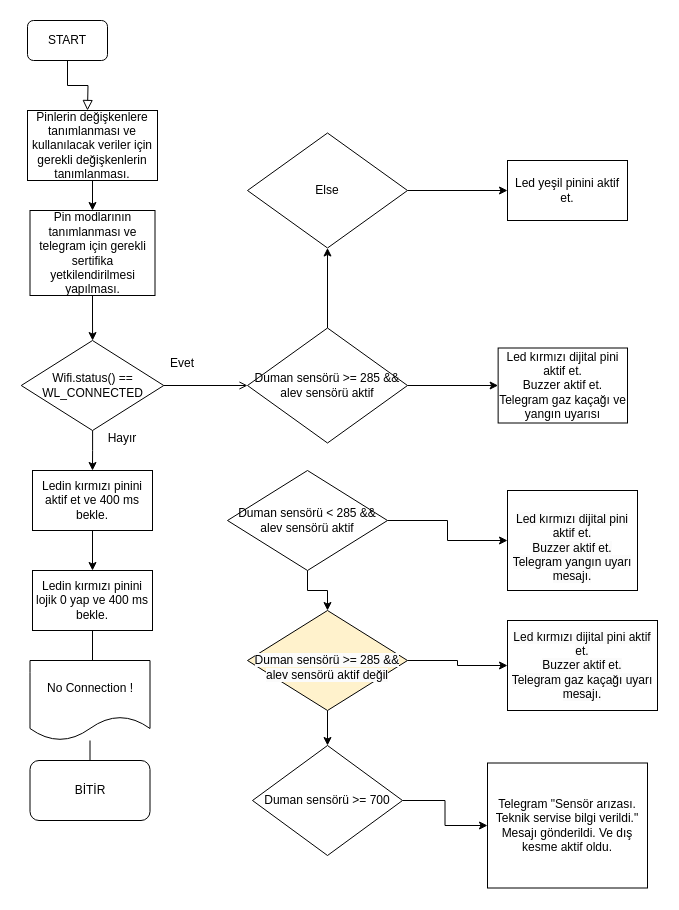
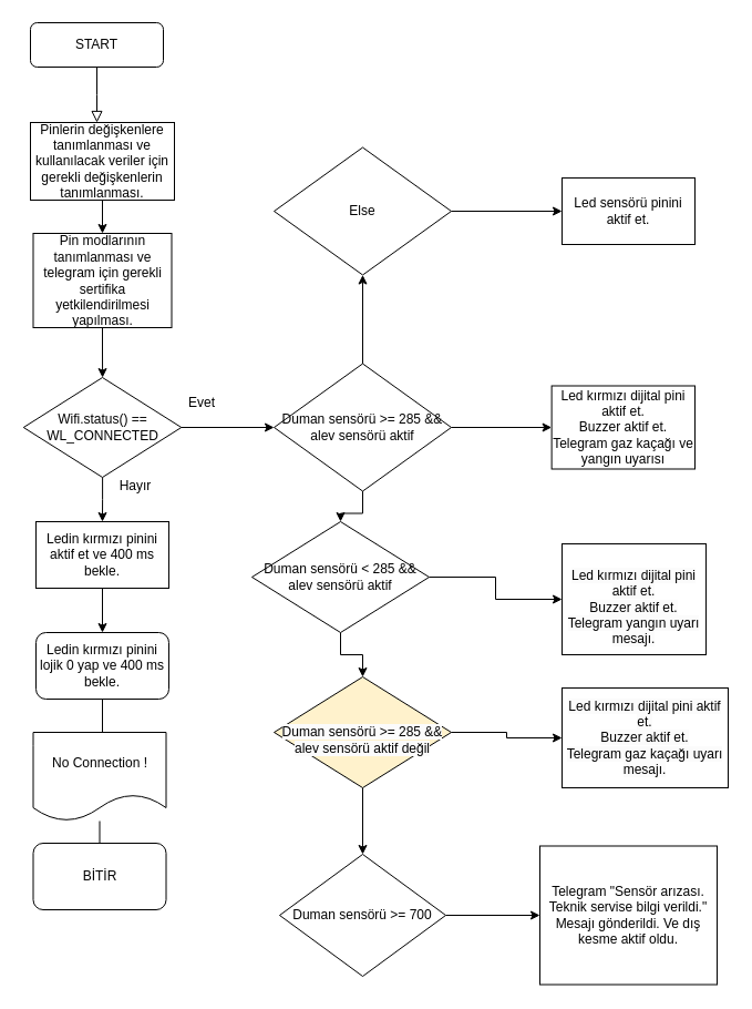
- <mxCell id="3" value="START" style="rounded=1;whiteSpace=wrap;html=1;fontSize=12;glass=0;strokeWidth=1;shadow=0;" parent="1" vertex="1"><mxGeometry x="27" y="20" width="80" height="40" as="geometry" /></mxCell>
+ <mxCell id="3" value="START" style="rounded=1;whiteSpace=wrap;html=1;fontSize=12;glass=0;strokeWidth=1;shadow=0;" parent="1" vertex="1"><mxGeometry x="27" y="20" width="120" height="40" as="geometry" /></mxCell>
- <mxCell id="26" value="Led yeşil pinini aktif et." style="whiteSpace=wrap;html=1;rounded=0;" parent="1" vertex="1"><mxGeometry x="507" y="160" width="120" height="60" as="geometry" /></mxCell>
+ <mxCell id="26" value="Led sensörü pinini aktif et." style="whiteSpace=wrap;html=1;rounded=0;" parent="1" vertex="1"><mxGeometry x="507" y="160" width="120" height="60" as="geometry" /></mxCell>
- <mxCell id="8" value="" style="edgeStyle=orthogonalEdgeStyle;rounded=0;orthogonalLoop=1;jettySize=auto;html=1;endArrow=open;" parent="1" source="10" target="14" edge="1"><mxGeometry relative="1" as="geometry" /></mxCell>
+ <mxCell id="8" value="" style="edgeStyle=orthogonalEdgeStyle;rounded=0;orthogonalLoop=1;jettySize=auto;html=1;" parent="1" source="10" target="14" edge="1"><mxGeometry relative="1" as="geometry" /></mxCell>
+ <mxCell id="12" value="" style="edgeStyle=orthogonalEdgeStyle;rounded=0;orthogonalLoop=1;jettySize=auto;html=1;" parent="1" source="14" target="18" edge="1"><mxGeometry relative="1" as="geometry" /></mxCell>
- <mxCell id="30" value="Ledin kırmızı pinini lojik 0 yap ve 400 ms bekle." style="whiteSpace=wrap;html=1;rounded=0;" parent="1" vertex="1"><mxGeometry x="32" y="570" width="120" height="60" as="geometry" /></mxCell>
+ <mxCell id="30" value="Ledin kırmızı pinini lojik 0 yap ve 400 ms bekle." style="whiteSpace=wrap;html=1;rounded=1;" parent="1" vertex="1"><mxGeometry x="32" y="570" width="120" height="60" as="geometry" /></mxCell>
- <mxCell id="37" value="Duman sensörü &amp;gt;= 700" style="rhombus;whiteSpace=wrap;html=1;rounded=0;" vertex="1" parent="1"><mxGeometry x="252" y="745" width="150" height="110" as="geometry" /></mxCell>
+ <mxCell id="37" value="Duman sensörü &amp;gt;= 700" style="rhombus;whiteSpace=wrap;html=1;rounded=0;" vertex="1" parent="1"><mxGeometry x="252" y="770" width="150" height="110" as="geometry" /></mxCell>
